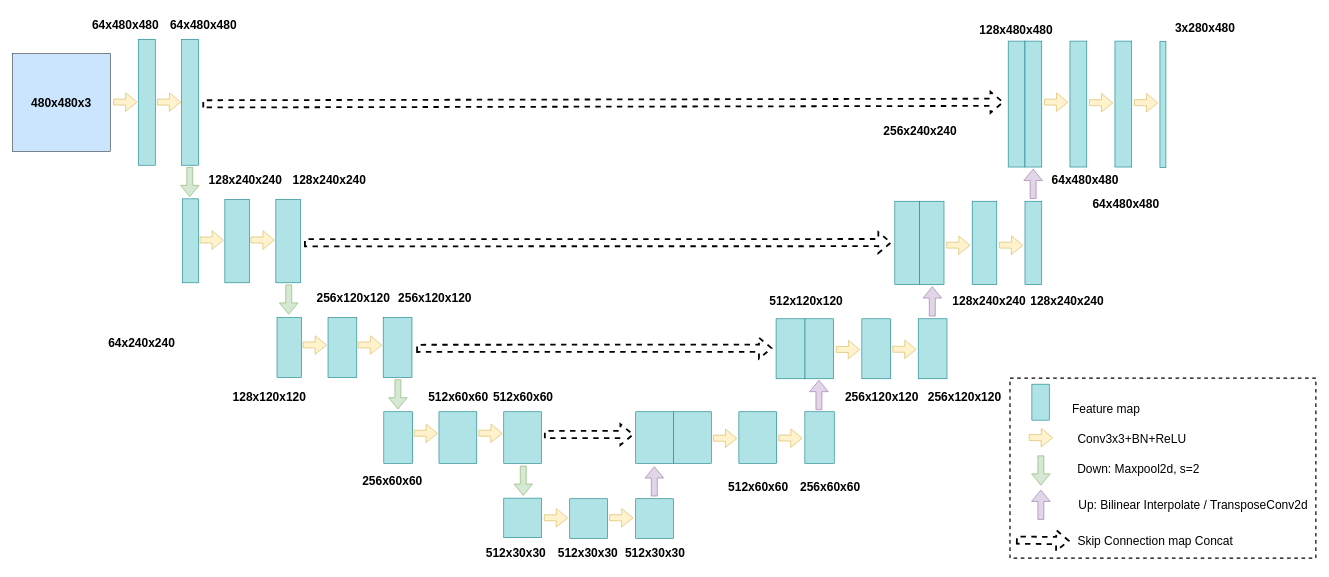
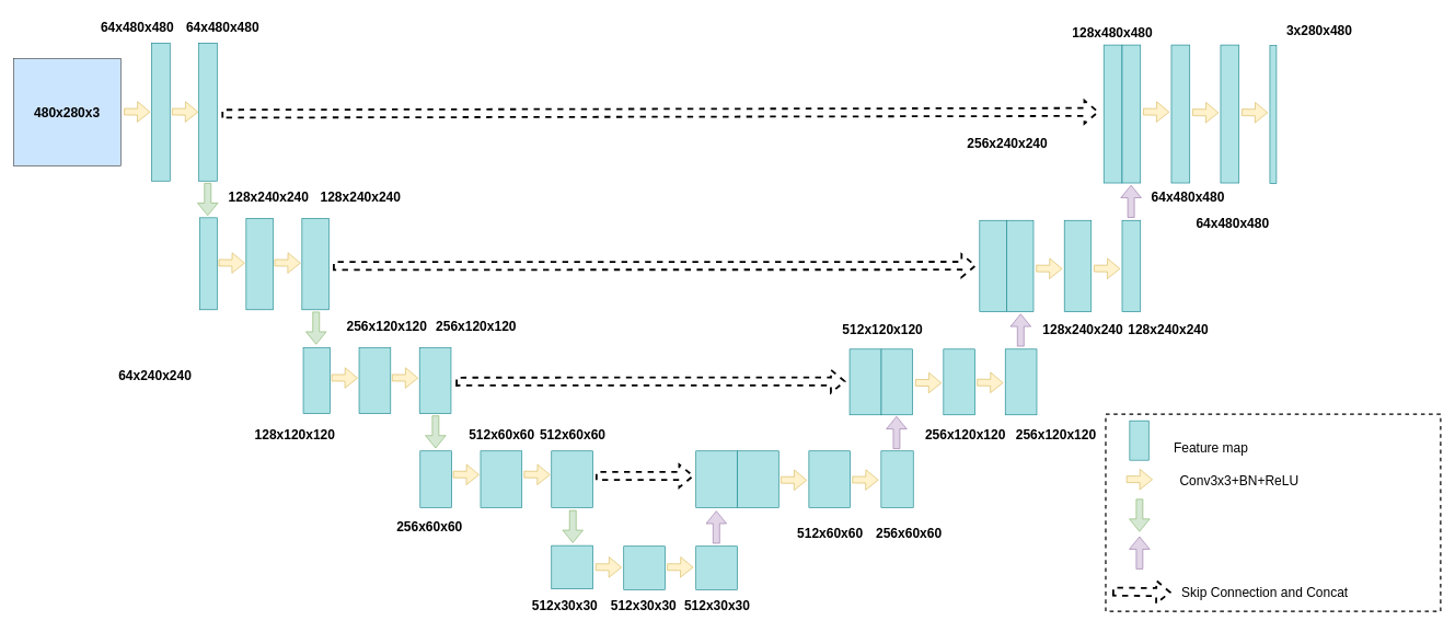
- <mxCell id="3" value="&lt;font style=&quot;font-size: 20px;&quot;&gt;&lt;b&gt;480x480x3&lt;/b&gt;&lt;/font&gt;" style="whiteSpace=wrap;html=1;aspect=fixed;fillColor=#cce5ff;strokeColor=#36393d;" vertex="1" parent="1"><mxGeometry x="20" y="89" width="163" height="163" as="geometry" /></mxCell>
+ <mxCell id="3" value="&lt;font style=&quot;font-size: 20px;&quot;&gt;&lt;b&gt;480x280x3&lt;/b&gt;&lt;/font&gt;" style="whiteSpace=wrap;html=1;aspect=fixed;fillColor=#cce5ff;strokeColor=#36393d;" vertex="1" parent="1"><mxGeometry x="20" y="89" width="163" height="163" as="geometry" /></mxCell>
- <mxCell id="99" value="Down: Maxpool2d, s=2" style="text;html=1;align=center;verticalAlign=middle;resizable=0;points=[];autosize=1;strokeColor=none;fillColor=none;fontSize=20;" vertex="1" parent="1"><mxGeometry x="1782" y="761" width="230" height="40" as="geometry" /></mxCell>
- <mxCell id="100" value="Up: Bilinear Interpolate / TransposeConv2d" style="text;html=1;align=center;verticalAlign=middle;resizable=0;points=[];autosize=1;strokeColor=none;fillColor=none;fontSize=20;" vertex="1" parent="1"><mxGeometry x="1783" y="820" width="410" height="40" as="geometry" /></mxCell>
- <mxCell id="101" value="Skip Connection map Concat" style="text;html=1;align=center;verticalAlign=middle;resizable=0;points=[];autosize=1;strokeColor=none;fillColor=none;fontSize=20;" vertex="1" parent="1"><mxGeometry x="1785" y="880" width="280" height="40" as="geometry" /></mxCell>
+ <mxCell id="101" value="Skip Connection and Concat" style="text;html=1;align=center;verticalAlign=middle;resizable=0;points=[];autosize=1;strokeColor=none;fillColor=none;fontSize=20;" vertex="1" parent="1"><mxGeometry x="1785" y="880" width="280" height="40" as="geometry" /></mxCell>
